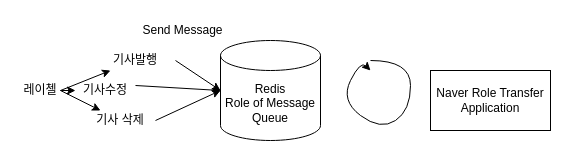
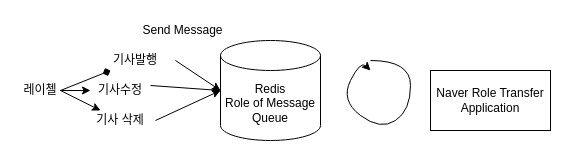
- <mxCell id="6" value="" style="endArrow=classic;html=1;exitX=1;exitY=0.5;exitDx=0;exitDy=0;" edge="1" parent="1" source="2" target="3"><mxGeometry width="50" height="50" relative="1" as="geometry"><mxPoint x="360" y="250" as="sourcePoint" /><mxPoint x="410" y="200" as="targetPoint" /></mxGeometry></mxCell>
+ <mxCell id="6" value="" style="endArrow=diamond;html=1;exitX=1;exitY=0.5;exitDx=0;exitDy=0;" edge="1" parent="1" source="2" target="3"><mxGeometry width="50" height="50" relative="1" as="geometry"><mxPoint x="360" y="250" as="sourcePoint" /><mxPoint x="410" y="200" as="targetPoint" /></mxGeometry></mxCell>
- <mxCell id="4" value="기사수정" style="text;html=1;strokeColor=none;fillColor=none;align=center;verticalAlign=middle;whiteSpace=wrap;rounded=0;" vertex="1" parent="1"><mxGeometry x="75" y="80" width="60" height="20" as="geometry" /></mxCell>
+ <mxCell id="4" value="기사수정" style="text;html=1;strokeColor=none;fillColor=none;align=center;verticalAlign=middle;whiteSpace=wrap;rounded=0;" vertex="1" parent="1"><mxGeometry x="90" y="80" width="60" height="20" as="geometry" /></mxCell>
